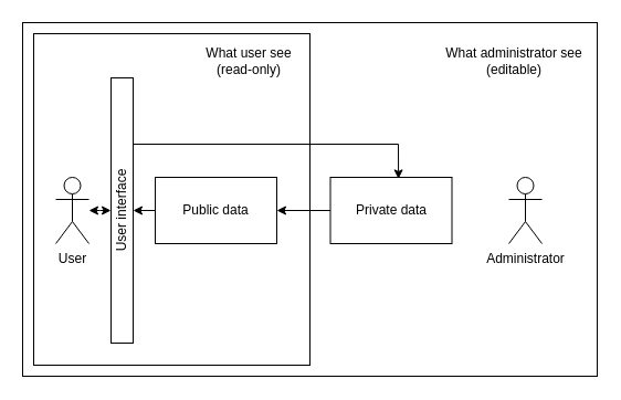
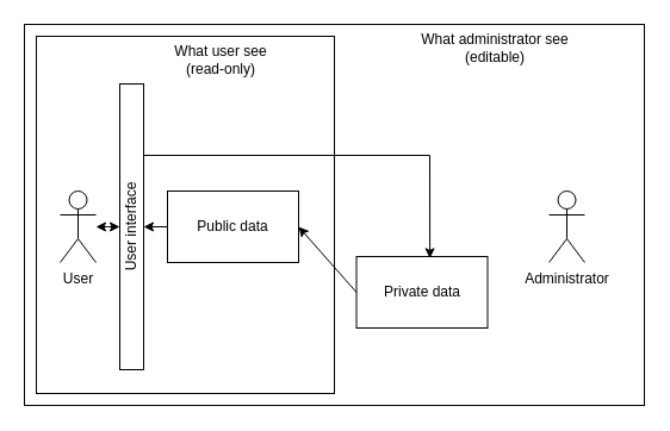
- <mxCell id="13" value="What user see&lt;br&gt;(read-only)" style="text;html=1;strokeColor=none;fillColor=none;align=center;verticalAlign=middle;whiteSpace=wrap;rounded=0;" vertex="1" parent="1"><mxGeometry x="180" y="40" width="90" height="30" as="geometry" /></mxCell>
+ <mxCell id="13" value="What user see&lt;br&gt;(read-only)" style="text;html=1;strokeColor=none;fillColor=none;align=center;verticalAlign=middle;whiteSpace=wrap;rounded=0;" vertex="1" parent="1"><mxGeometry x="140" y="35" width="90" height="30" as="geometry" /></mxCell>
- <mxCell id="14" value="What administrator see&lt;br&gt;(editable)" style="text;html=1;strokeColor=none;fillColor=none;align=center;verticalAlign=middle;whiteSpace=wrap;rounded=0;" vertex="1" parent="1"><mxGeometry x="400" y="40" width="130" height="30" as="geometry" /></mxCell>
+ <mxCell id="14" value="What administrator see&lt;br&gt;(editable)" style="text;html=1;strokeColor=none;fillColor=none;align=center;verticalAlign=middle;whiteSpace=wrap;rounded=0;" vertex="1" parent="1"><mxGeometry x="350" y="25" width="130" height="30" as="geometry" /></mxCell>
- <mxCell id="7" value="Private data" style="rounded=0;whiteSpace=wrap;html=1;" vertex="1" parent="1"><mxGeometry x="298.5" y="160" width="110" height="60" as="geometry" /></mxCell>
+ <mxCell id="7" value="Private data" style="rounded=0;whiteSpace=wrap;html=1;" vertex="1" parent="1"><mxGeometry x="298.5" y="215" width="110" height="60" as="geometry" /></mxCell>
